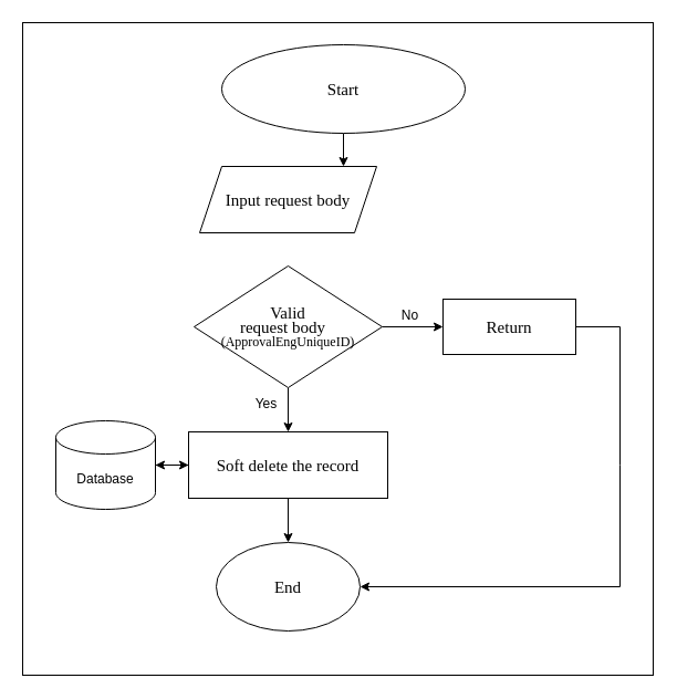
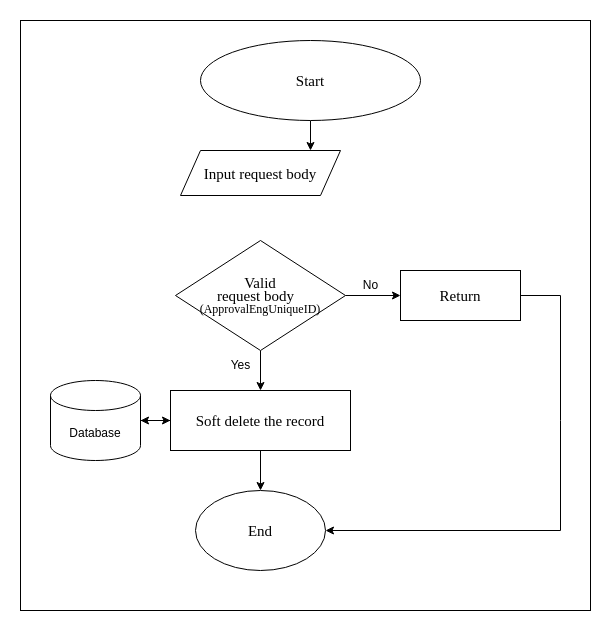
- <mxCell id="5" value="&lt;font face=&quot;Times New Roman&quot; style=&quot;font-size: 15px;&quot;&gt;Input request body&lt;/font&gt;" style="shape=parallelogram;perimeter=parallelogramPerimeter;whiteSpace=wrap;html=1;fixedSize=1;" parent="1" vertex="1"><mxGeometry x="180" y="150" width="160" height="60" as="geometry" /></mxCell>
+ <mxCell id="5" value="&lt;font face=&quot;Times New Roman&quot; style=&quot;font-size: 15px;&quot;&gt;Input request body&lt;/font&gt;" style="shape=parallelogram;perimeter=parallelogramPerimeter;whiteSpace=wrap;html=1;fixedSize=1;" parent="1" vertex="1"><mxGeometry x="180" y="150" width="160" height="45" as="geometry" /></mxCell>
